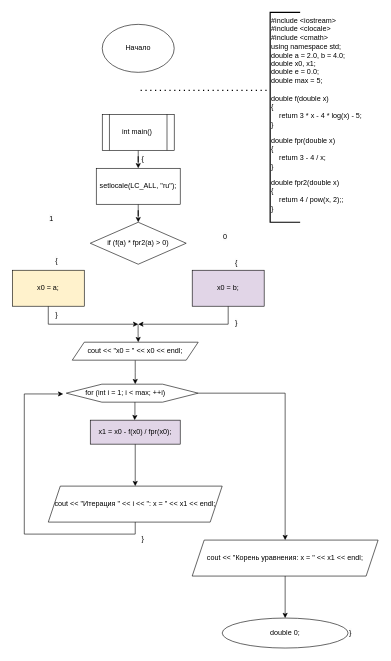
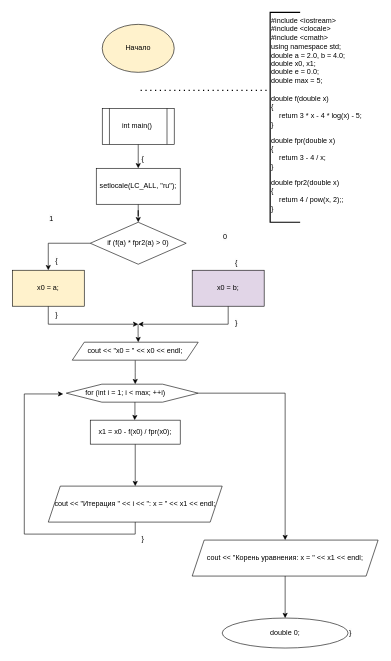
- <mxCell id="2" value="Начало" style="ellipse;whiteSpace=wrap;html=1;" parent="1" vertex="1"><mxGeometry x="170" y="40" width="120" height="80" as="geometry" /></mxCell>
+ <mxCell id="2" value="Начало" style="ellipse;whiteSpace=wrap;html=1;fillColor=#fff2cc;" parent="1" vertex="1"><mxGeometry x="170" y="40" width="120" height="80" as="geometry" /></mxCell>
- <mxCell id="4" value="&lt;div&gt;int main()&amp;nbsp;&lt;/div&gt;" style="shape=process;whiteSpace=wrap;html=1;backgroundOutline=1;" parent="1" vertex="1"><mxGeometry x="170" y="190" width="120" height="60" as="geometry" /></mxCell>
+ <mxCell id="4" value="&lt;div&gt;int main()&amp;nbsp;&lt;/div&gt;" style="shape=process;whiteSpace=wrap;html=1;backgroundOutline=1;" parent="1" vertex="1"><mxGeometry x="170" y="180" width="120" height="60" as="geometry" /></mxCell>
+ <mxCell id="12" value="" style="edgeStyle=orthogonalEdgeStyle;rounded=0;orthogonalLoop=1;jettySize=auto;html=1;" parent="1" source="13" target="15" edge="1"><mxGeometry relative="1" as="geometry" /></mxCell>
- <mxCell id="27" value="x1 = x0 - f(x0) / fpr(x0);" style="whiteSpace=wrap;html=1;fillColor=#e1d5e7;" parent="1" vertex="1"><mxGeometry x="150" y="700" width="150" height="40" as="geometry" /></mxCell>
+ <mxCell id="27" value="x1 = x0 - f(x0) / fpr(x0);" style="whiteSpace=wrap;html=1;" parent="1" vertex="1"><mxGeometry x="150" y="700" width="150" height="40" as="geometry" /></mxCell>
